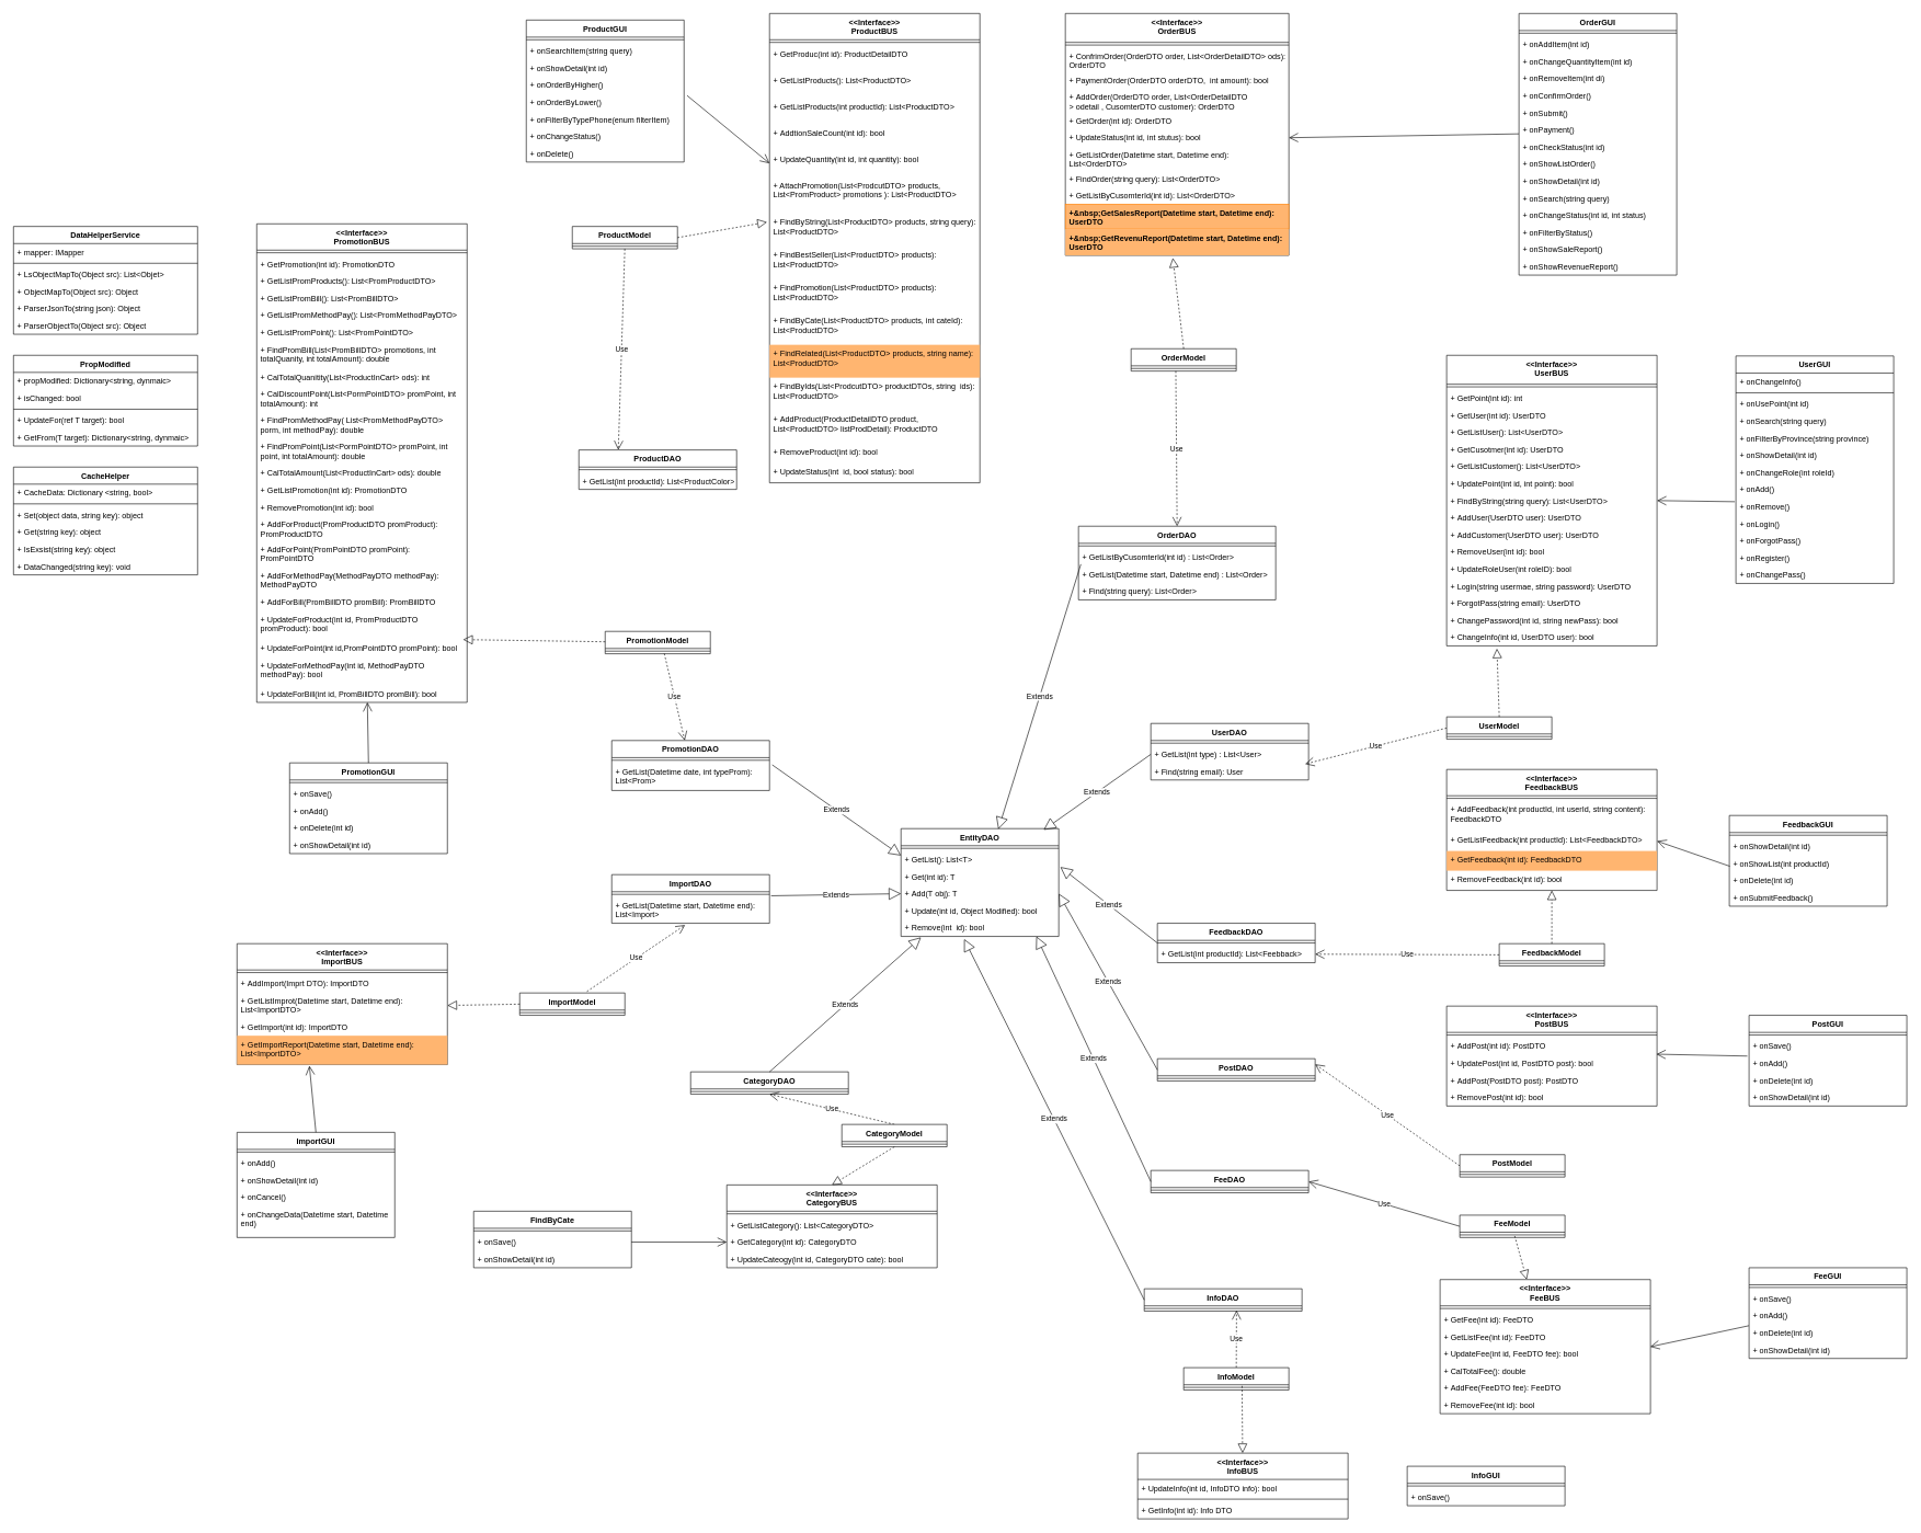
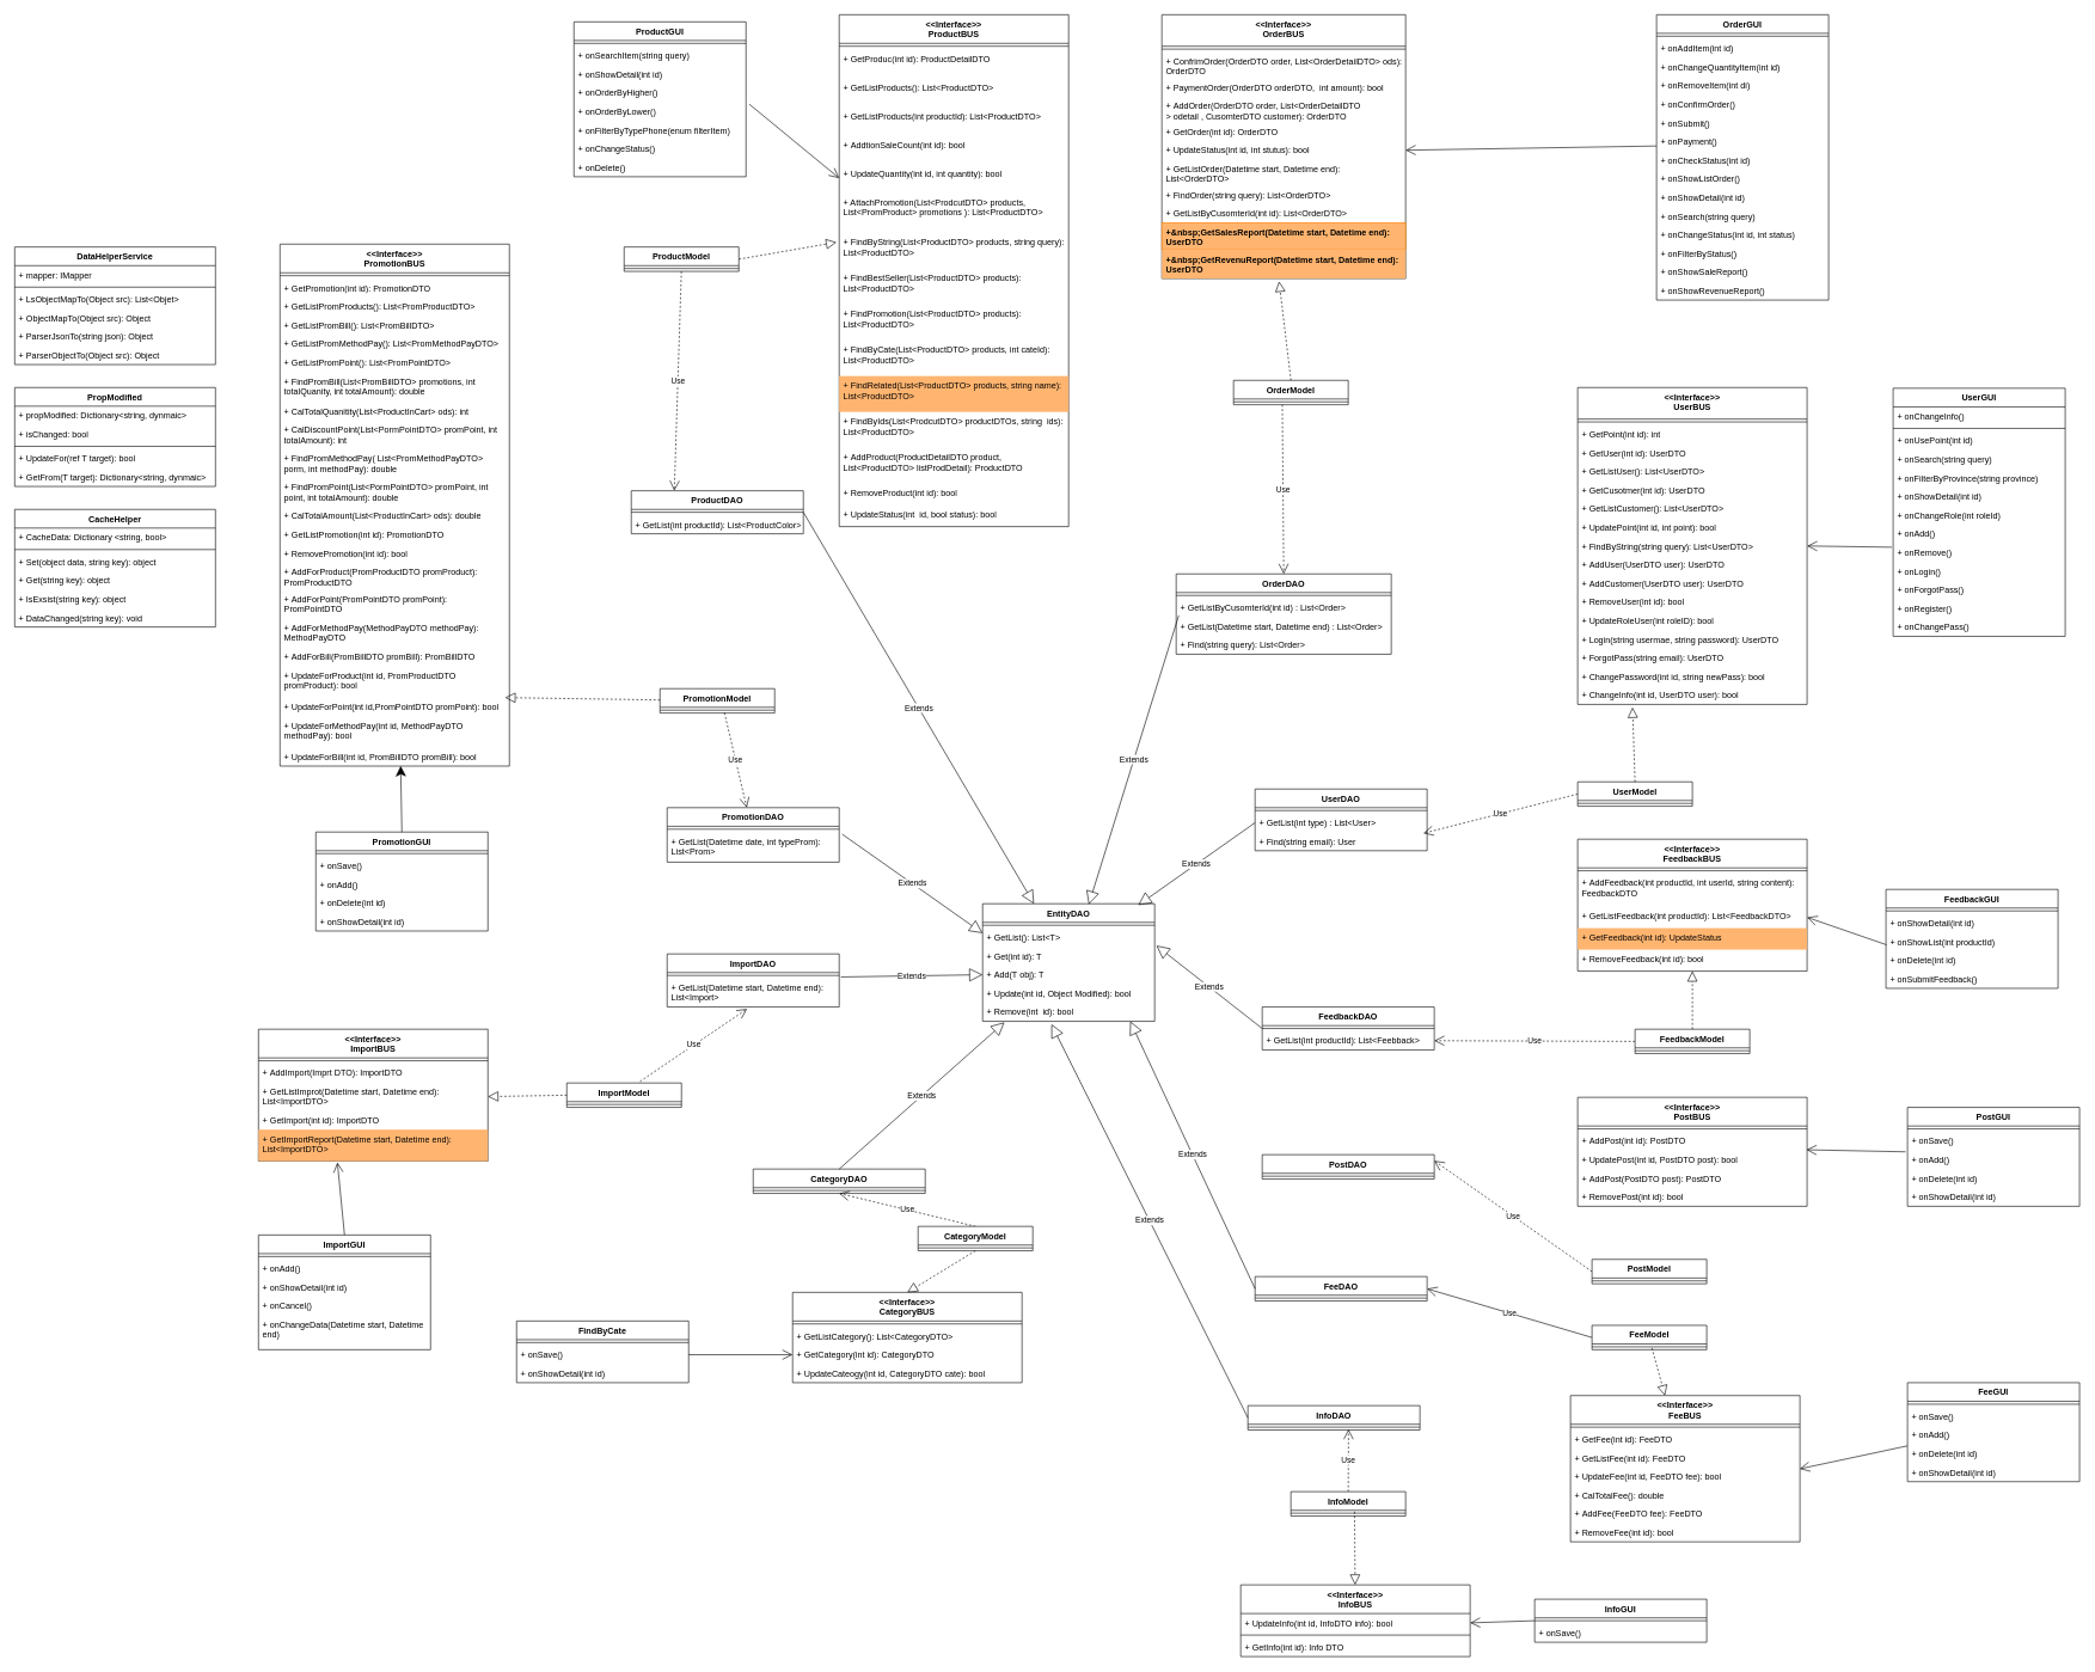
+ <mxCell id="218" value="Extends" style="endArrow=block;endSize=16;endFill=0;html=1;exitX=1;exitY=0.5;exitDx=0;exitDy=0;" parent="1" source="2" target="211" edge="1"><mxGeometry width="160" relative="1" as="geometry"><mxPoint x="680" y="120" as="sourcePoint" /><mxPoint x="1480" y="1250" as="targetPoint" /></mxGeometry></mxCell>
- <mxCell id="238" value="" style="endArrow=open;endFill=1;endSize=12;html=1;exitX=0.5;exitY=0;exitDx=0;exitDy=0;entryX=0.526;entryY=0.991;entryDx=0;entryDy=0;entryPerimeter=0;" parent="1" source="190" target="186" edge="1"><mxGeometry width="160" relative="1" as="geometry"><mxPoint x="235.84" y="890.114" as="sourcePoint" /><mxPoint x="390" y="870" as="targetPoint" /></mxGeometry></mxCell>
+ <mxCell id="238" value="" style="endArrow=classic;endFill=1;endSize=12;html=1;exitX=0.5;exitY=0;exitDx=0;exitDy=0;entryX=0.526;entryY=0.991;entryDx=0;entryDy=0;entryPerimeter=0;" parent="1" source="190" target="186" edge="1"><mxGeometry width="160" relative="1" as="geometry"><mxPoint x="235.84" y="890.114" as="sourcePoint" /><mxPoint x="390" y="870" as="targetPoint" /></mxGeometry></mxCell>
- <mxCell id="110" value="+ GetFeedback(int id): FeedbackDTO" style="text;strokeColor=none;fillColor=#FFB570;align=left;verticalAlign=top;spacingLeft=4;spacingRight=4;overflow=hidden;rotatable=0;points=[[0,0.5],[1,0.5]];portConstraint=eastwest;whiteSpace=wrap;" parent="106" vertex="1"><mxGeometry y="124" width="320" height="30" as="geometry" /></mxCell>
+ <mxCell id="110" value="+ GetFeedback(int id): UpdateStatus" style="text;strokeColor=none;fillColor=#FFB570;align=left;verticalAlign=top;spacingLeft=4;spacingRight=4;overflow=hidden;rotatable=0;points=[[0,0.5],[1,0.5]];portConstraint=eastwest;whiteSpace=wrap;" parent="106" vertex="1"><mxGeometry y="124" width="320" height="30" as="geometry" /></mxCell>
- <mxCell id="225" value="Extends" style="endArrow=block;endSize=16;endFill=0;html=1;exitX=0;exitY=0.5;exitDx=0;exitDy=0;entryX=1;entryY=0.5;entryDx=0;entryDy=0;" parent="1" source="127" target="215" edge="1"><mxGeometry width="160" relative="1" as="geometry"><mxPoint x="1760" y="1390" as="sourcePoint" /><mxPoint x="1622.4" y="1328.362" as="targetPoint" /></mxGeometry></mxCell>
+ <mxCell id="245" value="" style="endArrow=open;endFill=1;endSize=12;html=1;entryX=1;entryY=0.5;entryDx=0;entryDy=0;exitX=0;exitY=0.5;exitDx=0;exitDy=0;" parent="1" source="161" target="156" edge="1"><mxGeometry width="160" relative="1" as="geometry"><mxPoint x="2669.76" y="2026.184" as="sourcePoint" /><mxPoint x="2519.68" y="2026.184" as="targetPoint" /></mxGeometry></mxCell>
